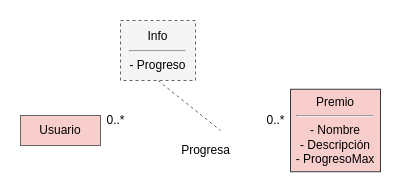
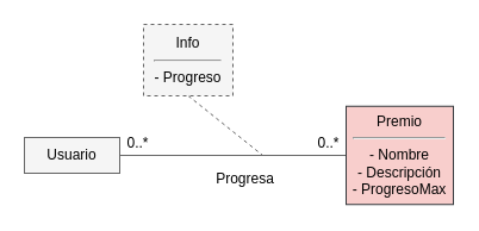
- <mxCell id="3" value="Usuario" style="rounded=0;whiteSpace=wrap;html=1;fillColor=#f8cecc;strokeColor=#666666;fontColor=#000000;" parent="1" vertex="1"><mxGeometry x="20" y="115" width="80" height="30" as="geometry" /></mxCell>
+ <mxCell id="3" value="Usuario" style="rounded=0;whiteSpace=wrap;html=1;fillColor=#f5f5f5;strokeColor=#666666;fontColor=#000000;" parent="1" vertex="1"><mxGeometry x="20" y="115" width="80" height="30" as="geometry" /></mxCell>
+ <mxCell id="2" style="edgeStyle=none;html=1;exitX=1;exitY=0.5;exitDx=0;exitDy=0;endArrow=none;endFill=0;fillColor=#f5f5f5;strokeColor=#666666;" parent="1" source="3" target="4" edge="1"><mxGeometry relative="1" as="geometry" /></mxCell>
